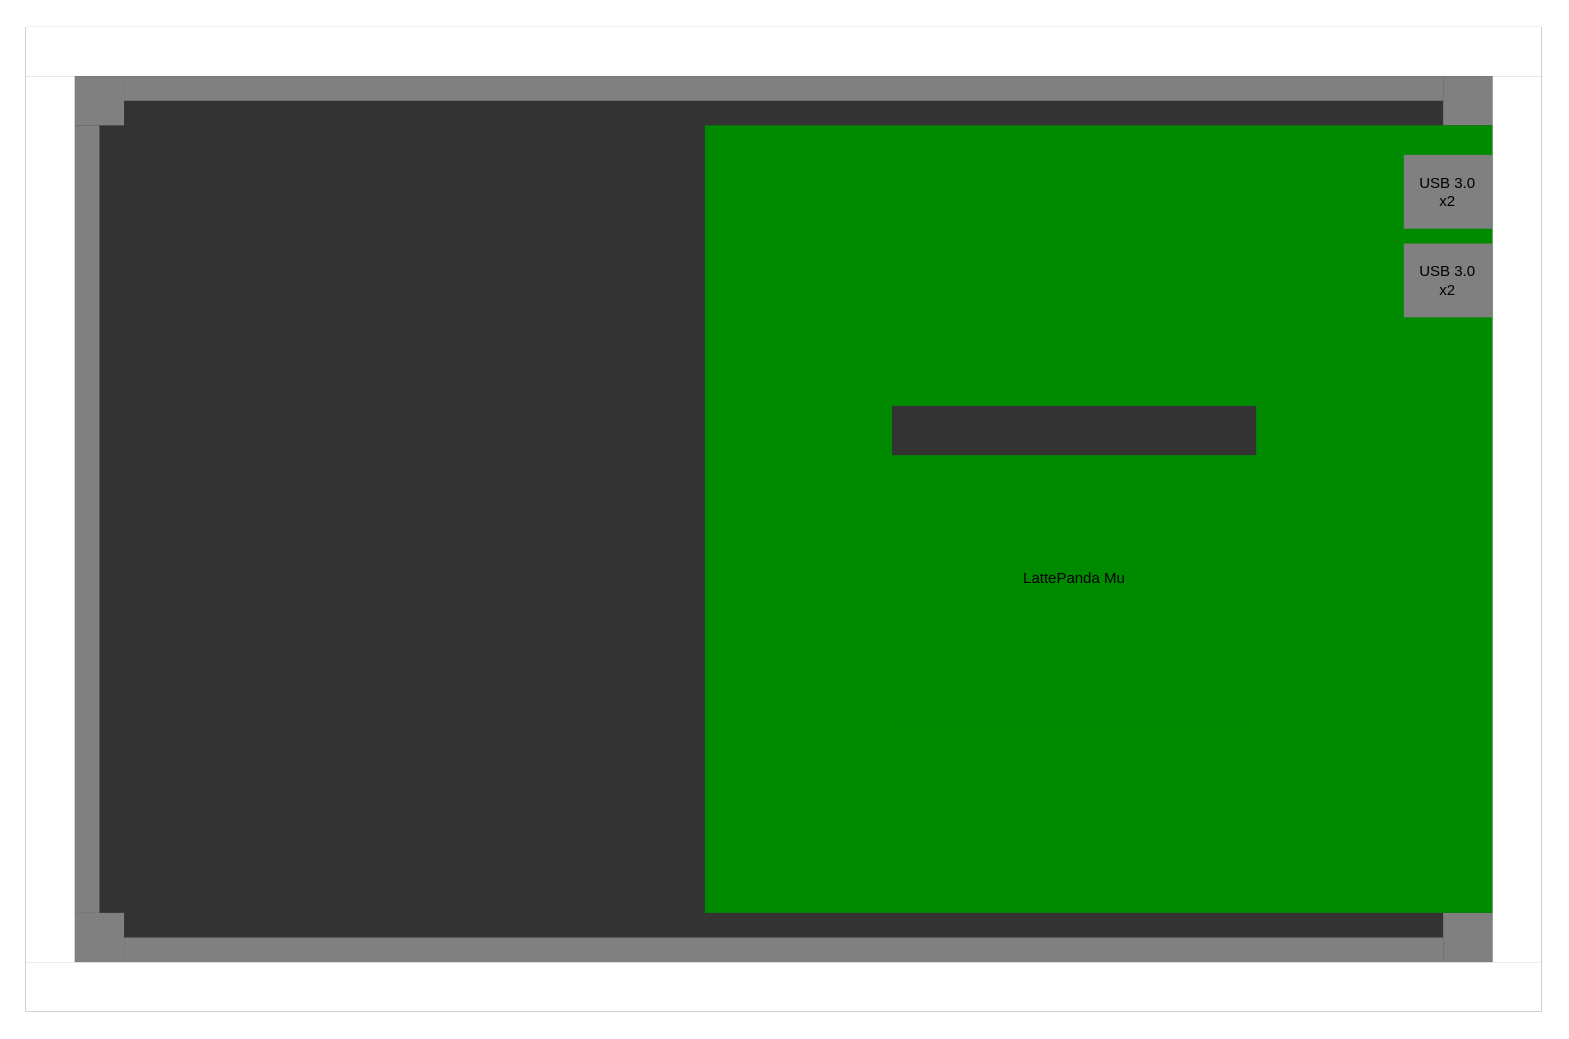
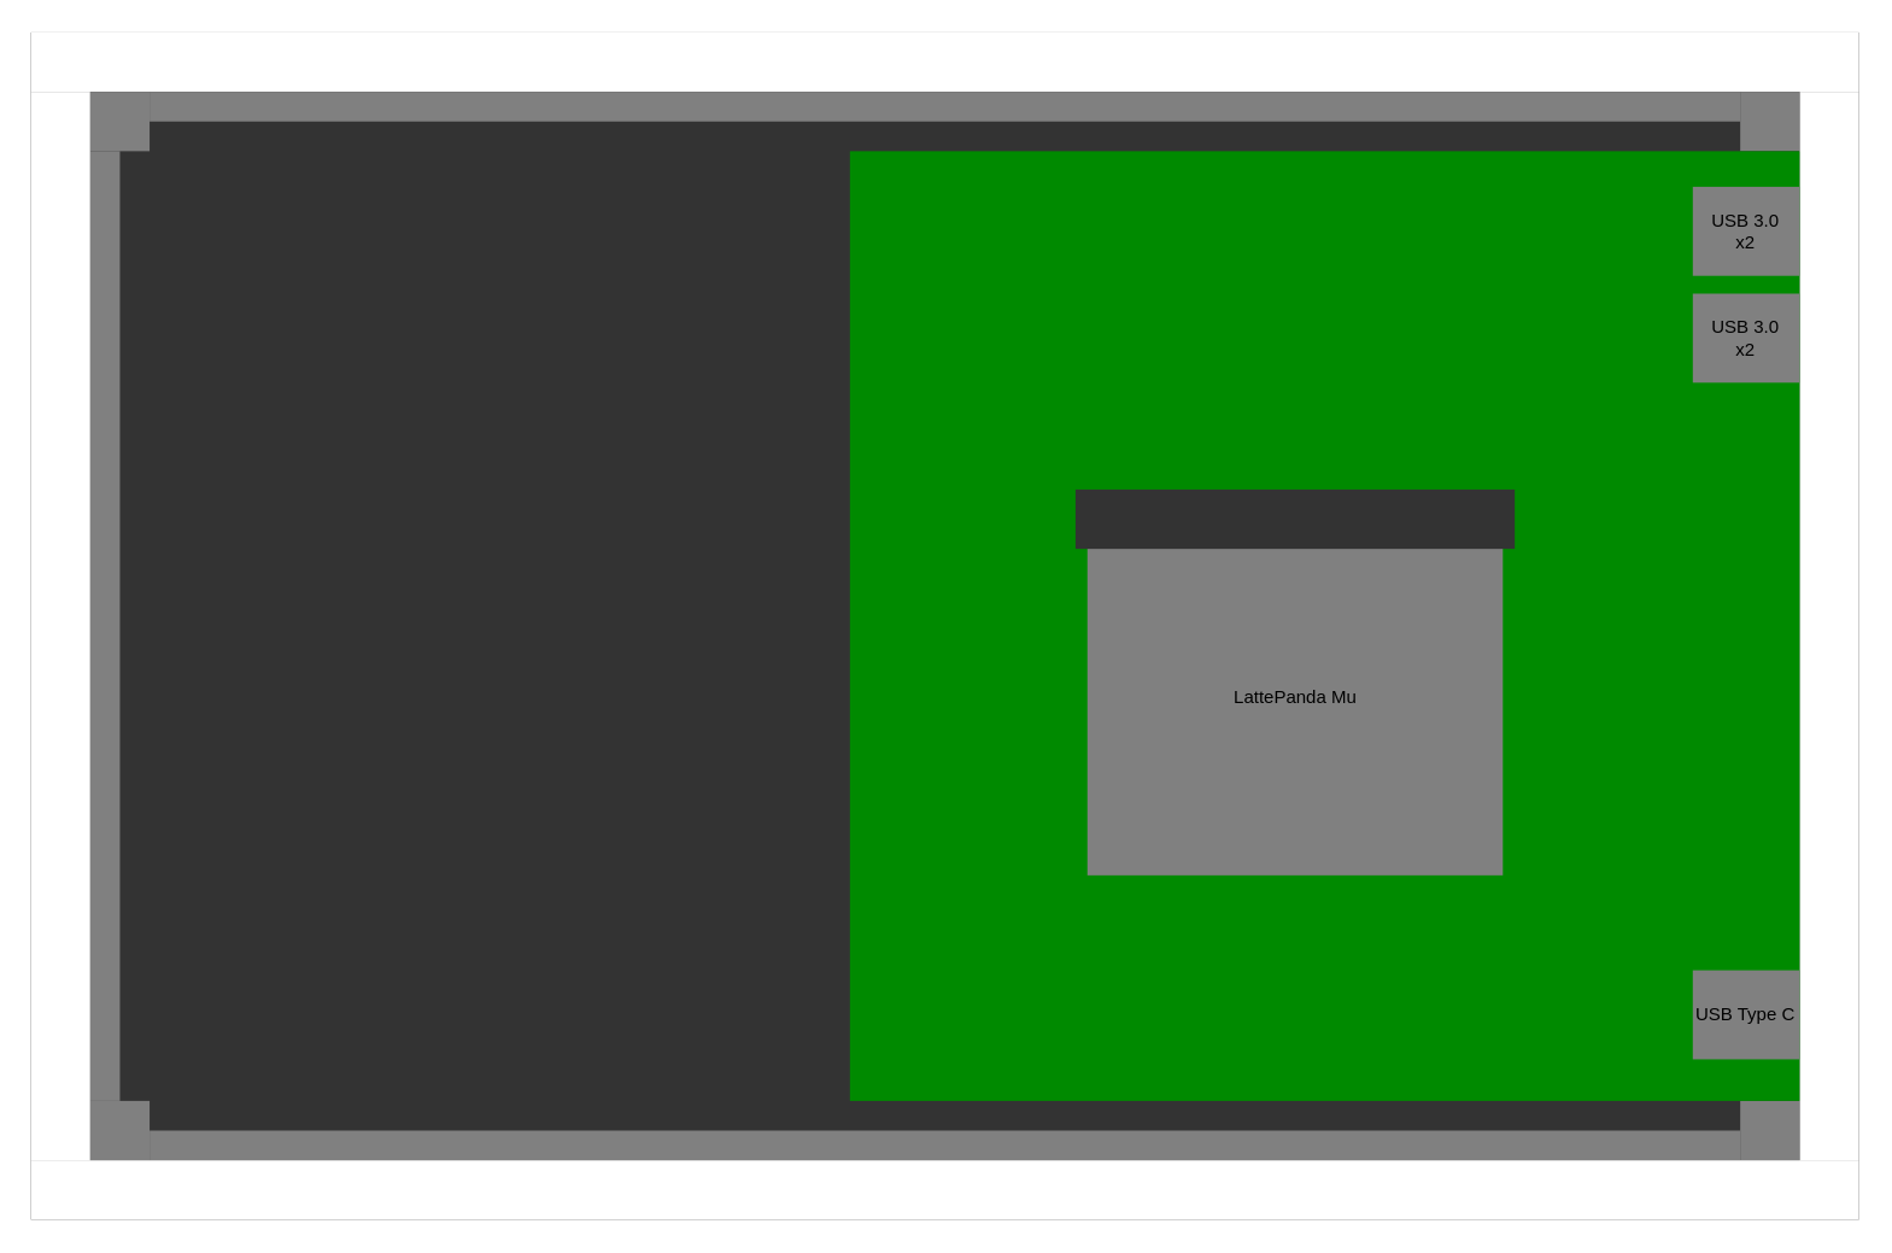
- <mxCell id="18" value="LattePanda Mu" style="rounded=0;whiteSpace=wrap;html=1;strokeColor=none;fillColor=#008a00;" vertex="1" parent="17"><mxGeometry x="7.87" y="19.681" width="275.59" height="236.22" as="geometry" /></mxCell>
+ <mxCell id="18" value="LattePanda Mu" style="rounded=0;whiteSpace=wrap;html=1;strokeColor=none;fillColor=#808080;" vertex="1" parent="17"><mxGeometry x="7.87" y="19.681" width="275.59" height="236.22" as="geometry" /></mxCell>
+ <mxCell id="20" value="USB Type C" style="rounded=0;whiteSpace=wrap;html=1;strokeColor=none;fillColor=#808080;" vertex="1" parent="1"><mxGeometry x="1122.354" y="643.044" width="70.866" height="59.055" as="geometry" /></mxCell>
